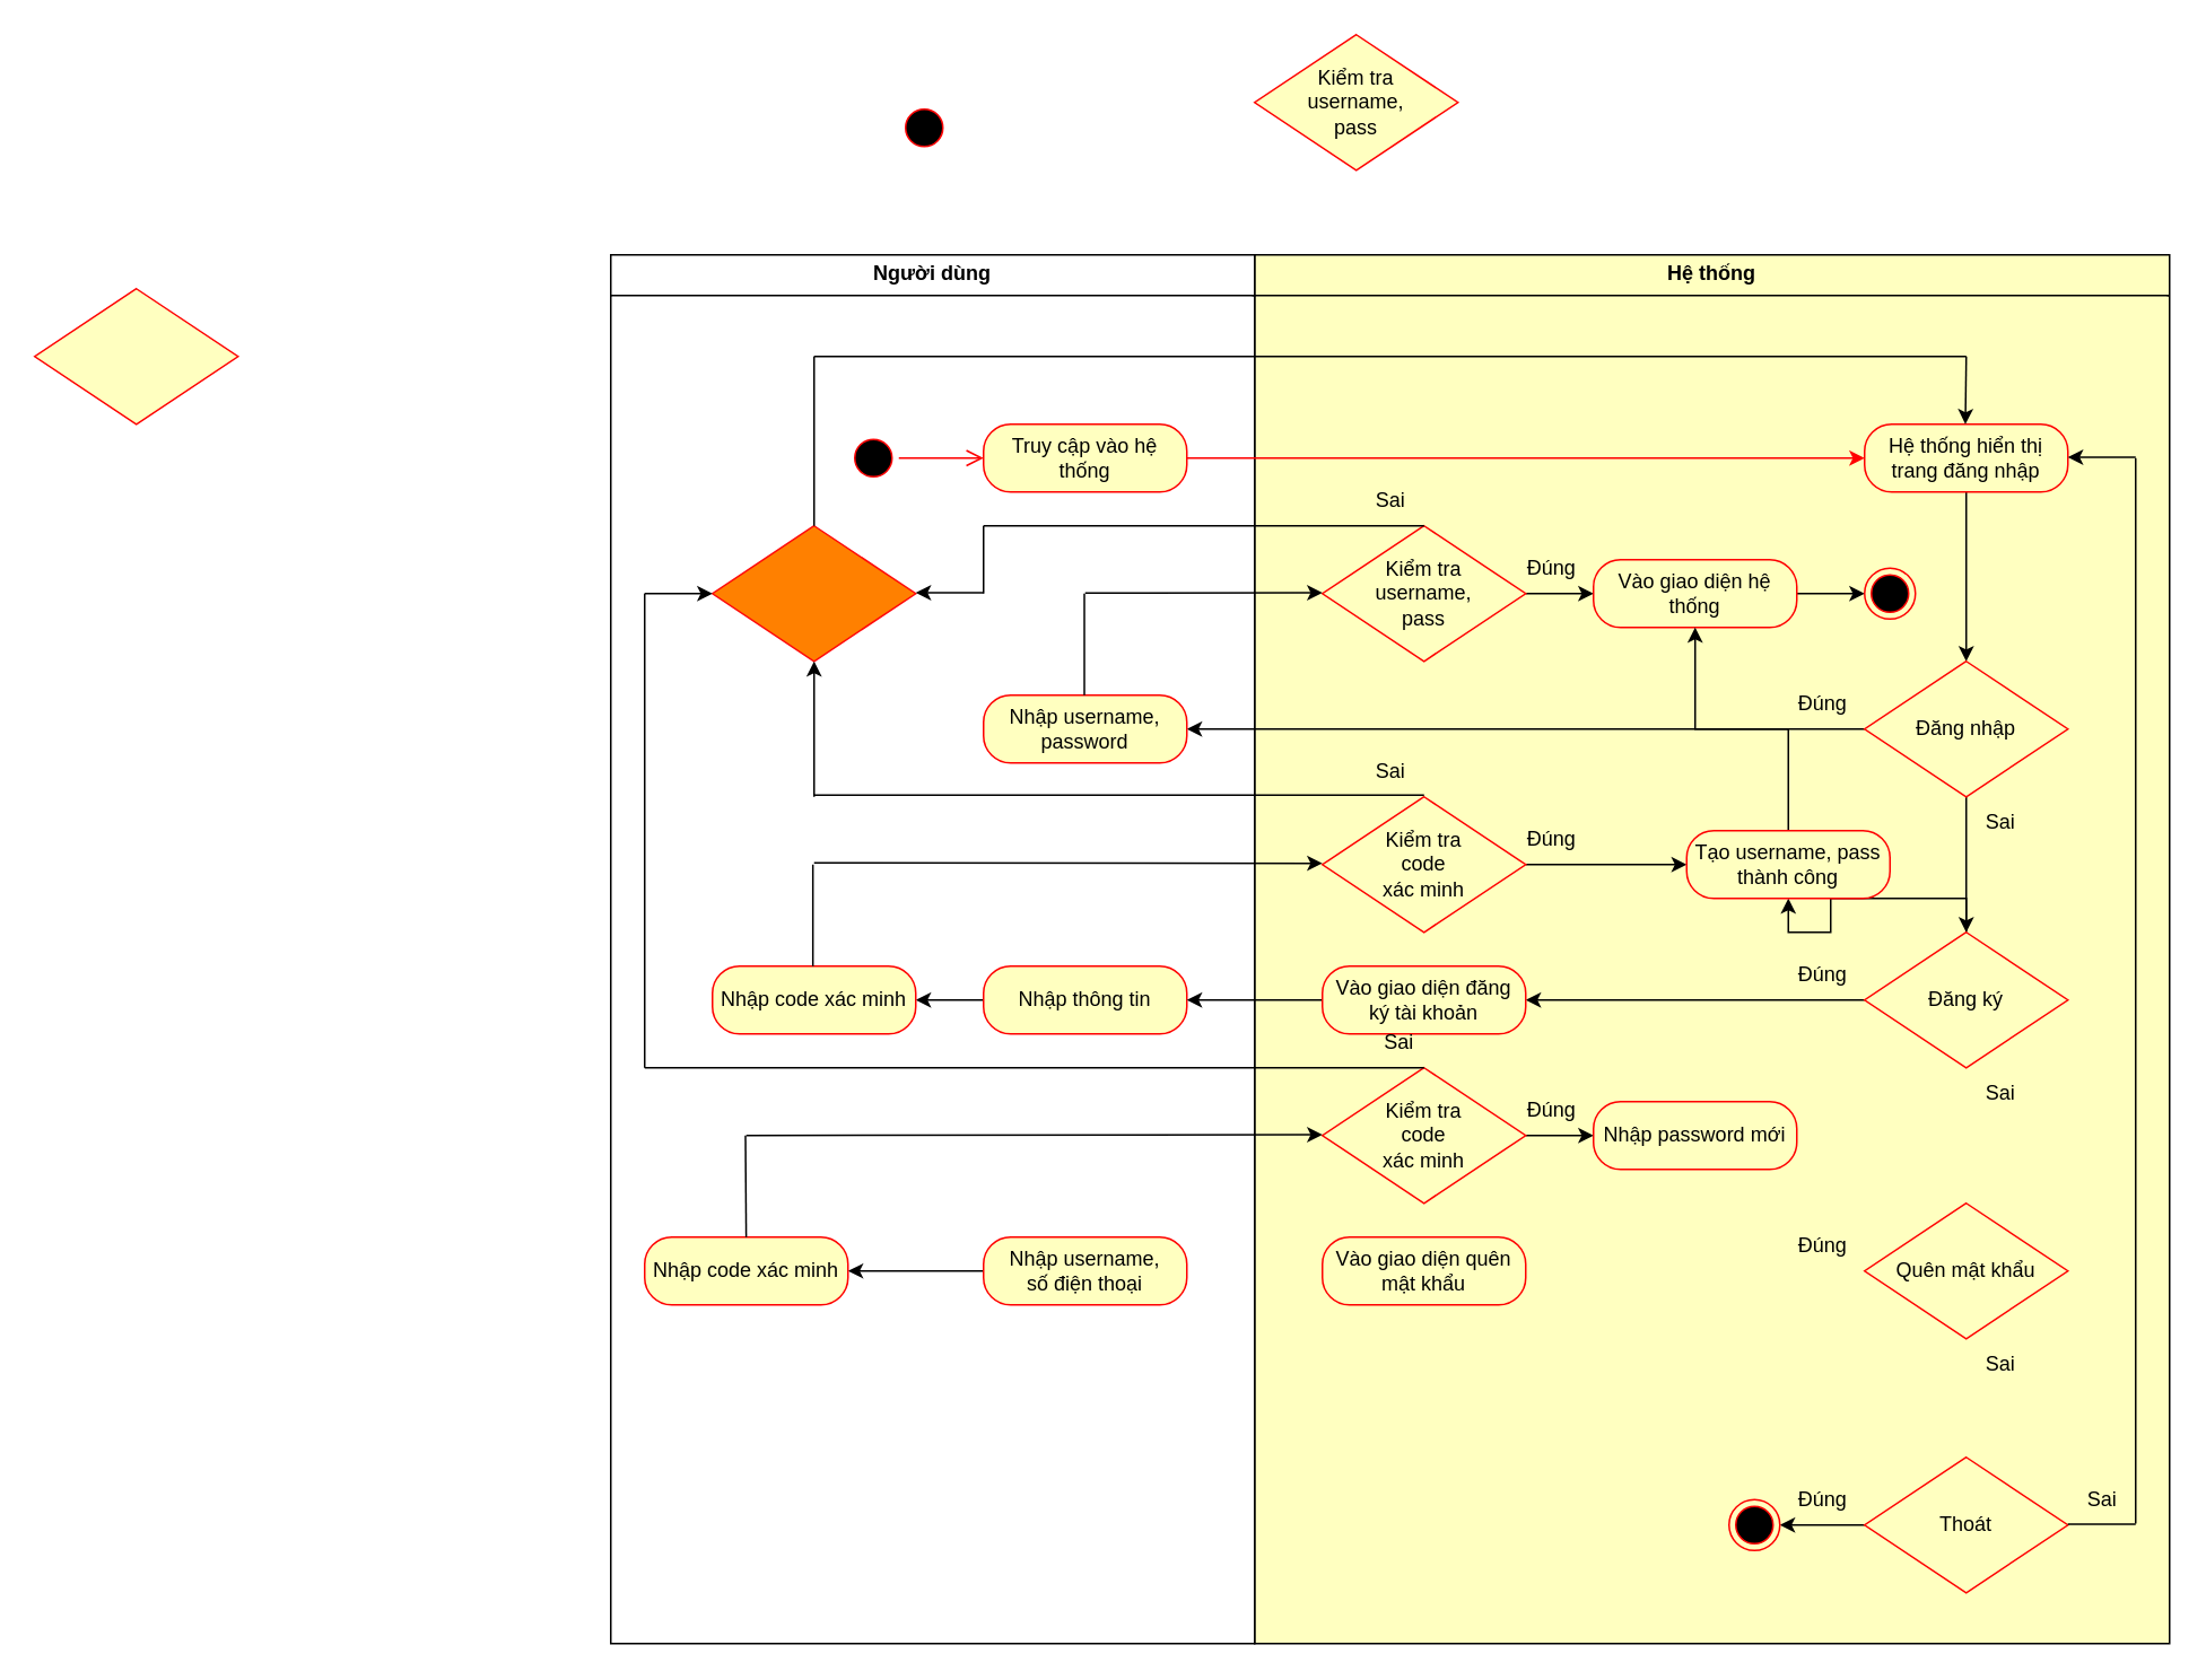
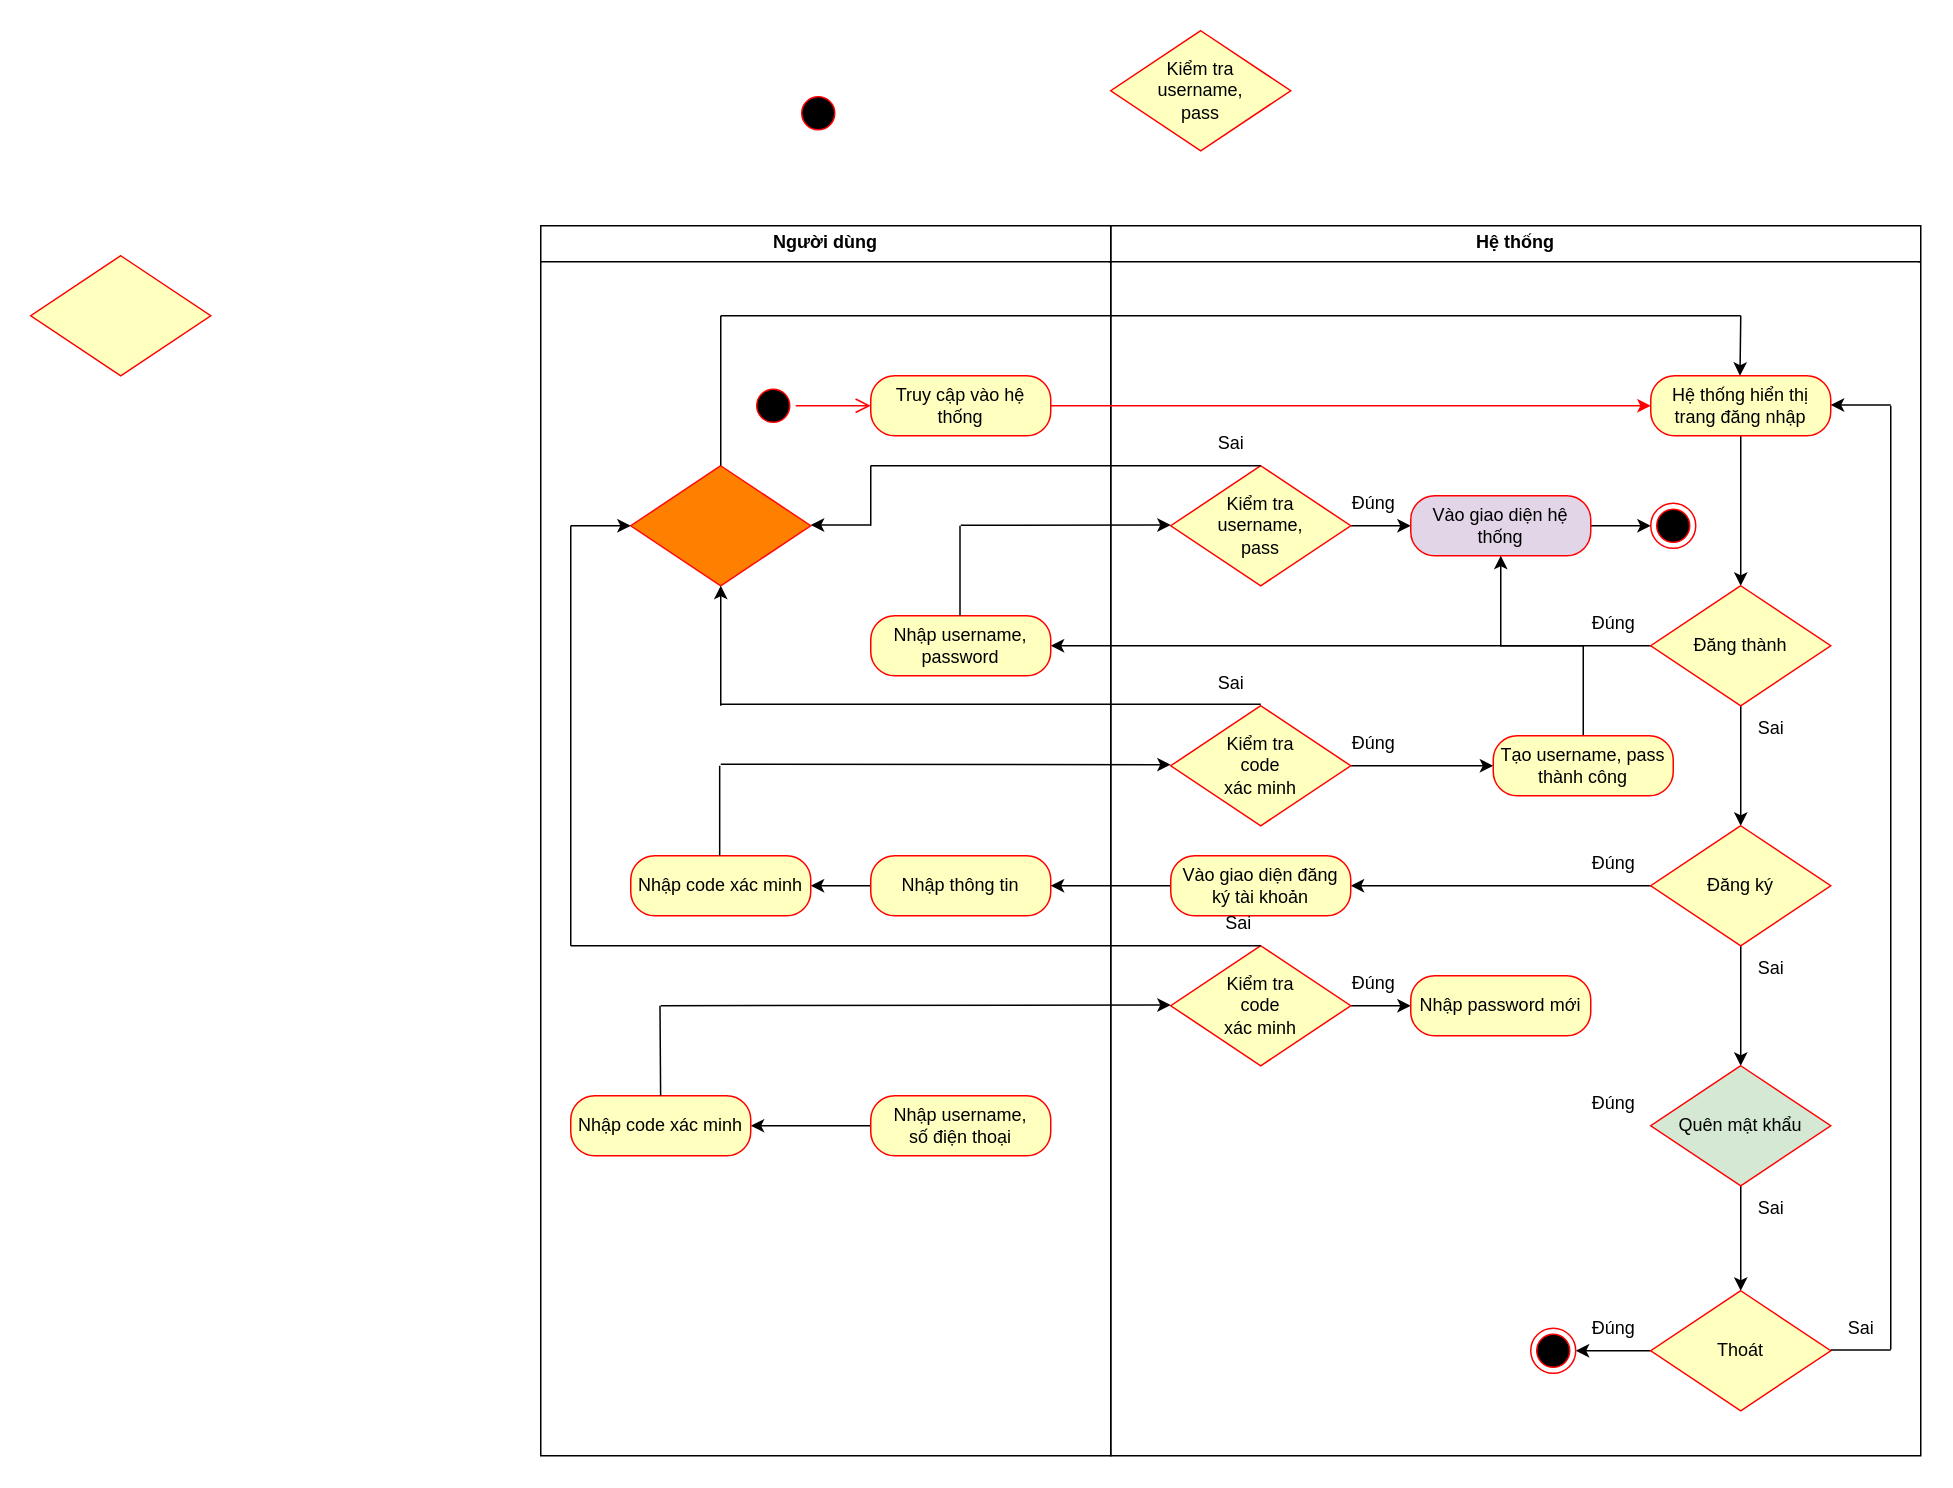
- <mxCell id="28" value="Vào giao diện hệ thống" style="rounded=1;whiteSpace=wrap;html=1;arcSize=40;fontColor=#000000;fillColor=#ffffc0;strokeColor=#ff0000;" parent="1" vertex="1"><mxGeometry x="940" y="330" width="120" height="40" as="geometry" /></mxCell>
+ <mxCell id="28" value="Vào giao diện hệ thống" style="rounded=1;whiteSpace=wrap;html=1;arcSize=40;fontColor=#000000;fillColor=#e1d5e7;strokeColor=#ff0000;" parent="1" vertex="1"><mxGeometry x="940" y="330" width="120" height="40" as="geometry" /></mxCell>
- <mxCell id="13" value="Đăng nhập" style="rhombus;whiteSpace=wrap;html=1;fontColor=#000000;fillColor=#ffffc0;strokeColor=#ff0000;" parent="1" vertex="1"><mxGeometry x="1100" y="390" width="120" height="80" as="geometry" /></mxCell>
+ <mxCell id="13" value="Đăng thành" style="rhombus;whiteSpace=wrap;html=1;fontColor=#000000;fillColor=#ffffc0;strokeColor=#ff0000;" parent="1" vertex="1"><mxGeometry x="1100" y="390" width="120" height="80" as="geometry" /></mxCell>
- <mxCell id="14" value="" style="edgeStyle=orthogonalEdgeStyle;rounded=0;orthogonalLoop=1;jettySize=auto;html=1;" edge="1" parent="1" source="16" target="39"><mxGeometry relative="1" as="geometry" /></mxCell>
+ <mxCell id="14" value="" style="edgeStyle=orthogonalEdgeStyle;rounded=0;orthogonalLoop=1;jettySize=auto;html=1;" edge="1" parent="1" source="16" target="18"><mxGeometry relative="1" as="geometry" /></mxCell>
- <mxCell id="2" value="&lt;p style=&quot;margin:0px;margin-top:4px;text-align:center;&quot;&gt;&lt;b&gt;Hệ thống&lt;/b&gt;&lt;/p&gt;&lt;hr size=&quot;1&quot; style=&quot;border-style:solid;&quot;&gt;&lt;div style=&quot;height:2px;&quot;&gt;&lt;/div&gt;" style="verticalAlign=top;align=left;overflow=fill;html=1;whiteSpace=wrap;fillColor=#ffffc0;" vertex="1" parent="1"><mxGeometry x="740" y="150" width="540" height="820" as="geometry" /></mxCell>
+ <mxCell id="2" value="&lt;p style=&quot;margin:0px;margin-top:4px;text-align:center;&quot;&gt;&lt;b&gt;Hệ thống&lt;/b&gt;&lt;/p&gt;&lt;hr size=&quot;1&quot; style=&quot;border-style:solid;&quot;&gt;&lt;div style=&quot;height:2px;&quot;&gt;&lt;/div&gt;" style="verticalAlign=top;align=left;overflow=fill;html=1;whiteSpace=wrap;" vertex="1" parent="1"><mxGeometry x="740" y="150" width="540" height="820" as="geometry" /></mxCell>
- <mxCell id="53" value="Vào giao diện quên mật khẩu" style="rounded=1;whiteSpace=wrap;html=1;arcSize=40;fontColor=#000000;fillColor=#ffffc0;strokeColor=#ff0000;" vertex="1" parent="1"><mxGeometry x="780" y="730" width="120" height="40" as="geometry" /></mxCell>
- <mxCell id="18" value="Quên mật khẩu" style="rhombus;whiteSpace=wrap;html=1;fontColor=#000000;fillColor=#ffffc0;strokeColor=#ff0000;" parent="1" vertex="1"><mxGeometry x="1100" y="710" width="120" height="80" as="geometry" /></mxCell>
+ <mxCell id="18" value="Quên mật khẩu" style="rhombus;whiteSpace=wrap;html=1;fontColor=#000000;fillColor=#d5e8d4;strokeColor=#ff0000;" parent="1" vertex="1"><mxGeometry x="1100" y="710" width="120" height="80" as="geometry" /></mxCell>
+ <mxCell id="17" value="" style="edgeStyle=orthogonalEdgeStyle;rounded=0;orthogonalLoop=1;jettySize=auto;html=1;" edge="1" parent="1" source="18" target="20"><mxGeometry relative="1" as="geometry" /></mxCell>
